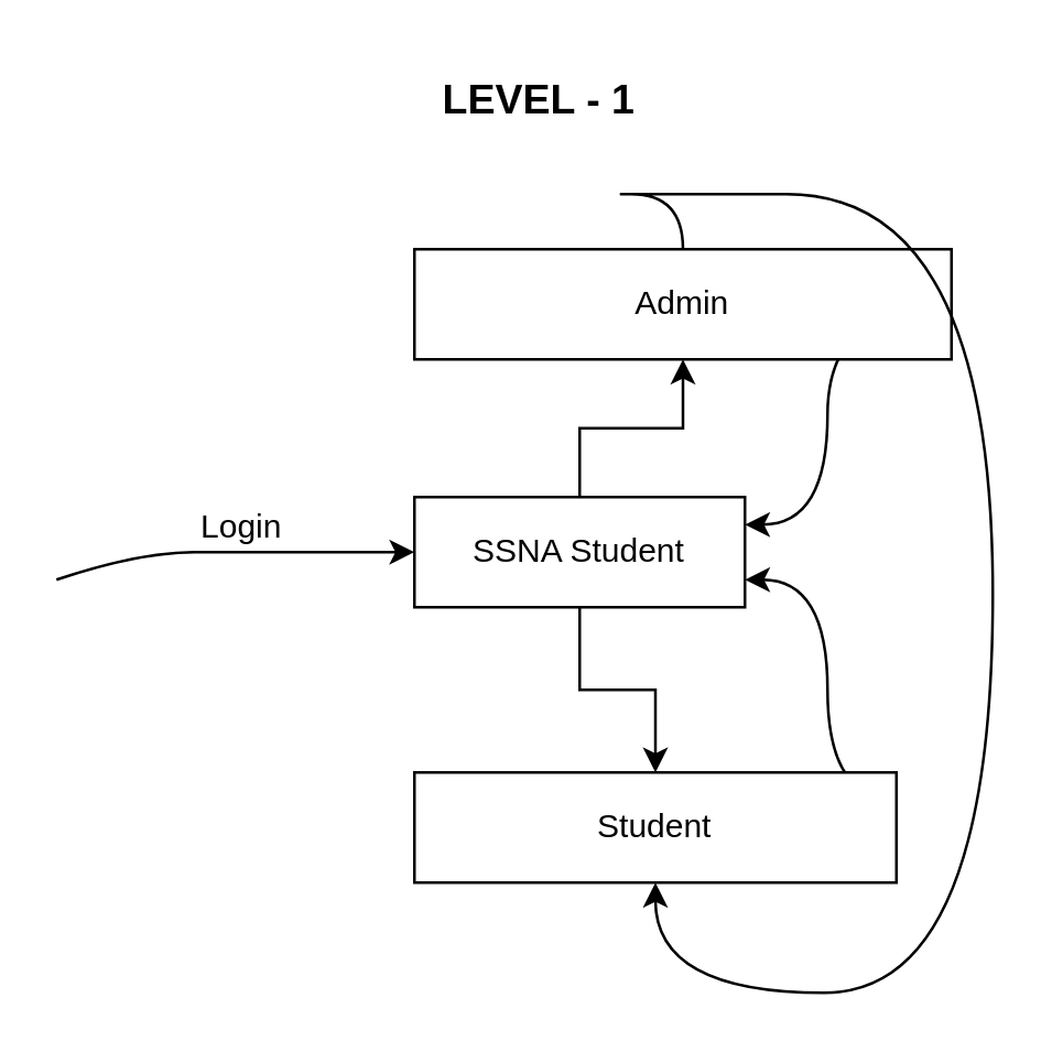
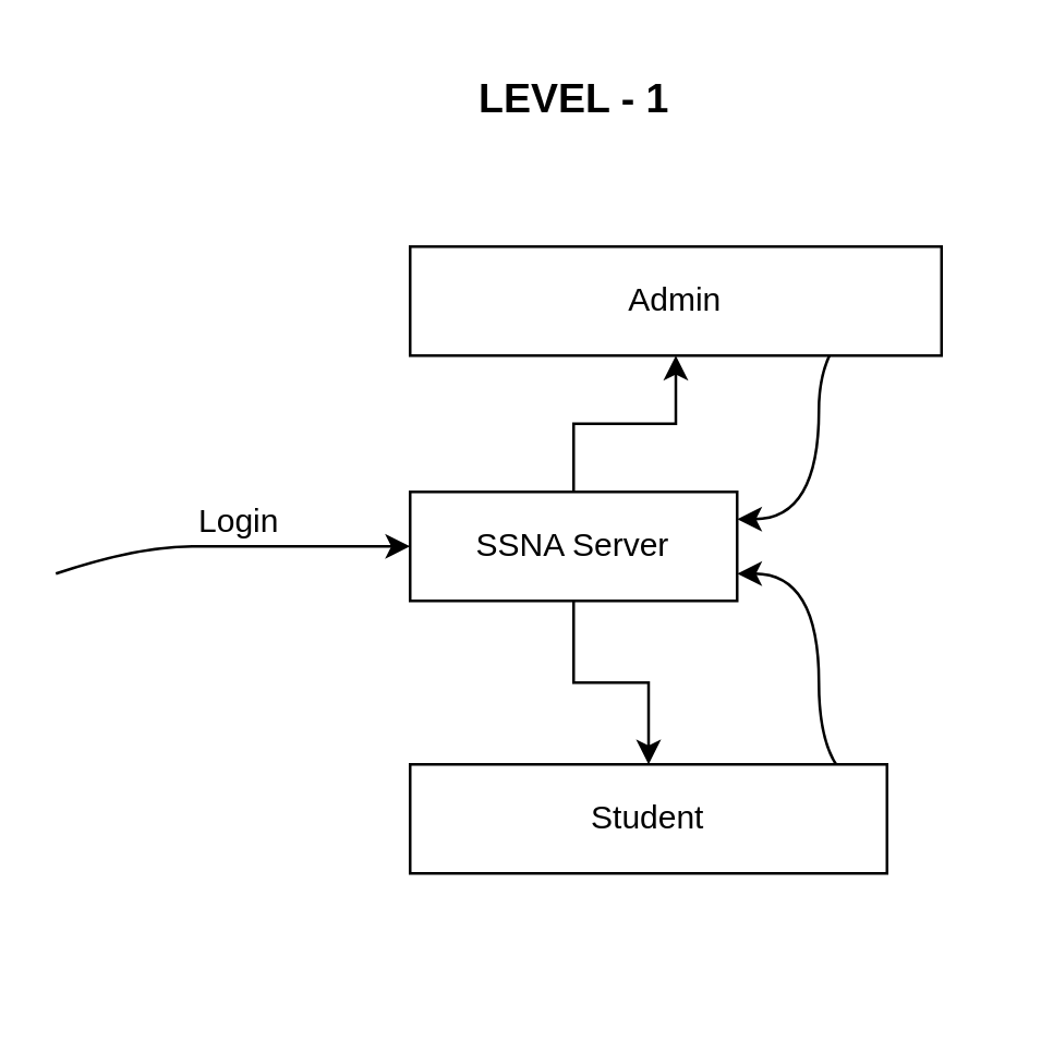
- <mxCell id="11" value="LEVEL - 1" style="text;html=1;align=center;verticalAlign=middle;resizable=0;points=[];autosize=1;strokeColor=none;fillColor=none;fontStyle=1;fontSize=15;" vertex="1" parent="1"><mxGeometry x="150" y="20" width="90" height="30" as="geometry" /></mxCell>
+ <mxCell id="11" value="LEVEL - 1" style="text;html=1;align=center;verticalAlign=middle;resizable=0;points=[];autosize=1;strokeColor=none;fillColor=none;fontStyle=1;fontSize=15;" vertex="1" parent="1"><mxGeometry x="165" y="20" width="90" height="30" as="geometry" /></mxCell>
- <mxCell id="6" value="SSNA Student" style="rounded=0;whiteSpace=wrap;html=1;" vertex="1" parent="1"><mxGeometry x="150" y="180" width="120" height="40" as="geometry" /></mxCell>
+ <mxCell id="6" value="SSNA Server" style="rounded=0;whiteSpace=wrap;html=1;" vertex="1" parent="1"><mxGeometry x="150" y="180" width="120" height="40" as="geometry" /></mxCell>
- <mxCell id="12" style="edgeStyle=orthogonalEdgeStyle;rounded=0;orthogonalLoop=1;jettySize=auto;html=1;entryX=0.5;entryY=1;entryDx=0;entryDy=0;curved=1;exitX=0.5;exitY=0;exitDx=0;exitDy=0;" edge="1" parent="1" source="8" target="10"><mxGeometry relative="1" as="geometry"><Array as="points"><mxPoint x="210" y="70" /><mxPoint x="360" y="70" /><mxPoint x="360" y="360" /><mxPoint x="210" y="360" /></Array></mxGeometry></mxCell>
